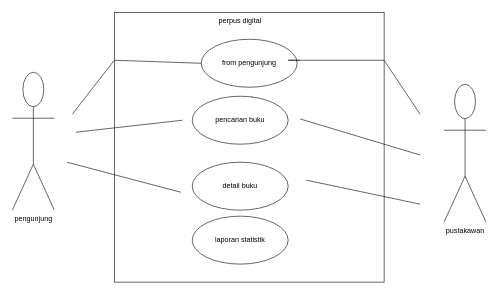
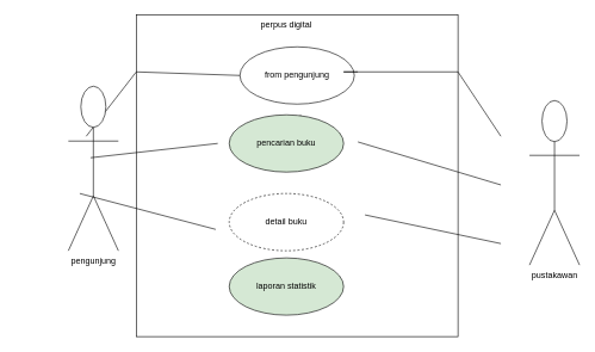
- <mxCell id="5" value="pencarian buku" style="ellipse;whiteSpace=wrap;html=1;" vertex="1" parent="1"><mxGeometry x="320" y="160" width="160" height="80" as="geometry" /></mxCell>
+ <mxCell id="5" value="pencarian buku" style="ellipse;whiteSpace=wrap;html=1;fillColor=#d5e8d4;" vertex="1" parent="1"><mxGeometry x="320" y="160" width="160" height="80" as="geometry" /></mxCell>
- <mxCell id="16" value="pengunjung" style="shape=umlActor;verticalLabelPosition=bottom;verticalAlign=top;html=1;outlineConnect=0;" vertex="1" parent="1"><mxGeometry x="20" y="120" width="70" height="230" as="geometry" /></mxCell>
+ <mxCell id="16" value="pengunjung" style="shape=umlActor;verticalLabelPosition=bottom;verticalAlign=top;html=1;outlineConnect=0;" vertex="1" parent="1"><mxGeometry x="95" y="120" width="70" height="230" as="geometry" /></mxCell>
- <mxCell id="6" value="detail buku" style="ellipse;whiteSpace=wrap;html=1;" vertex="1" parent="1"><mxGeometry x="320" y="270" width="160" height="80" as="geometry" /></mxCell>
+ <mxCell id="6" value="detail buku" style="ellipse;whiteSpace=wrap;html=1;dashed=1;" vertex="1" parent="1"><mxGeometry x="320" y="270" width="160" height="80" as="geometry" /></mxCell>
- <mxCell id="7" value="laporan statistik" style="ellipse;whiteSpace=wrap;html=1;" vertex="1" parent="1"><mxGeometry x="320" y="360" width="160" height="80" as="geometry" /></mxCell>
+ <mxCell id="7" value="laporan statistik" style="ellipse;whiteSpace=wrap;html=1;fillColor=#d5e8d4;" vertex="1" parent="1"><mxGeometry x="320" y="360" width="160" height="80" as="geometry" /></mxCell>
